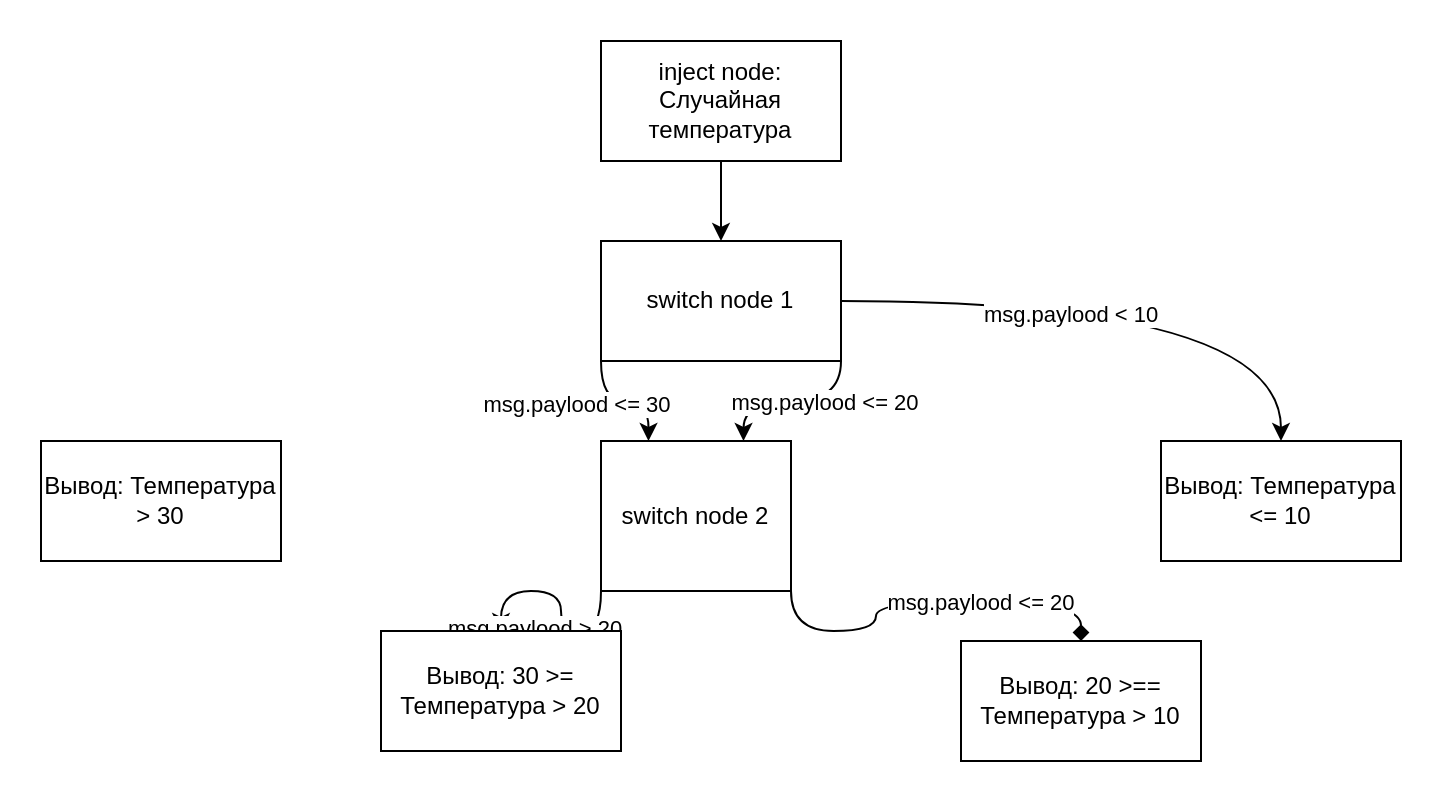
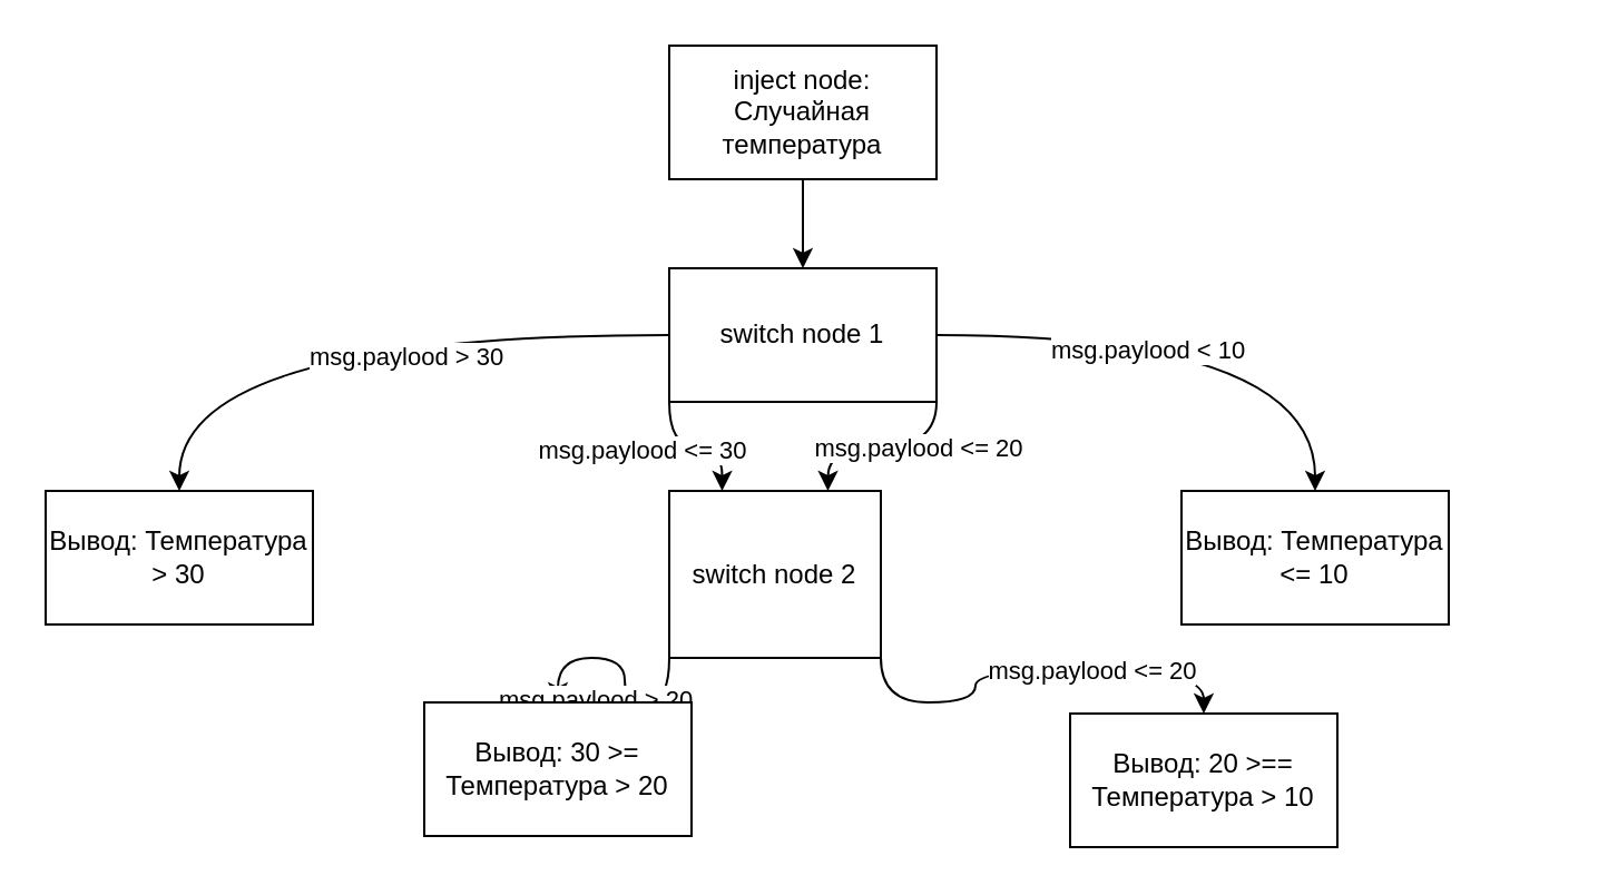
+ <mxCell id="4" style="edgeStyle=orthogonalEdgeStyle;rounded=0;orthogonalLoop=1;jettySize=auto;html=1;exitX=0;exitY=0.5;exitDx=0;exitDy=0;entryX=0.5;entryY=0;entryDx=0;entryDy=0;curved=1;" parent="1" source="12" target="13" edge="1"><mxGeometry relative="1" as="geometry" /></mxCell>
+ <mxCell id="5" value="msg.paylood &amp;gt; 30" style="edgeLabel;html=1;align=center;verticalAlign=middle;resizable=0;points=[];" parent="4" vertex="1" connectable="0"><mxGeometry x="-0.178" y="9" relative="1" as="geometry"><mxPoint as="offset" /></mxGeometry></mxCell>
- <mxCell id="14" value="Вывод: Температура &amp;lt;= 10" style="rounded=0;whiteSpace=wrap;html=1;" parent="1" vertex="1"><mxGeometry x="580" y="220" width="120" height="60" as="geometry" /></mxCell>
+ <mxCell id="14" value="Вывод: Температура &amp;lt;= 10" style="rounded=0;whiteSpace=wrap;html=1;" parent="1" vertex="1"><mxGeometry x="530" y="220" width="120" height="60" as="geometry" /></mxCell>
- <mxCell id="17" style="edgeStyle=orthogonalEdgeStyle;curved=1;rounded=0;orthogonalLoop=1;jettySize=auto;html=1;exitX=1;exitY=1;exitDx=0;exitDy=0;entryX=0.5;entryY=0;entryDx=0;entryDy=0;endArrow=diamond;" parent="1" source="19" target="21" edge="1"><mxGeometry relative="1" as="geometry" /></mxCell>
+ <mxCell id="17" style="edgeStyle=orthogonalEdgeStyle;curved=1;rounded=0;orthogonalLoop=1;jettySize=auto;html=1;exitX=1;exitY=1;exitDx=0;exitDy=0;entryX=0.5;entryY=0;entryDx=0;entryDy=0;" parent="1" source="19" target="21" edge="1"><mxGeometry relative="1" as="geometry" /></mxCell>
